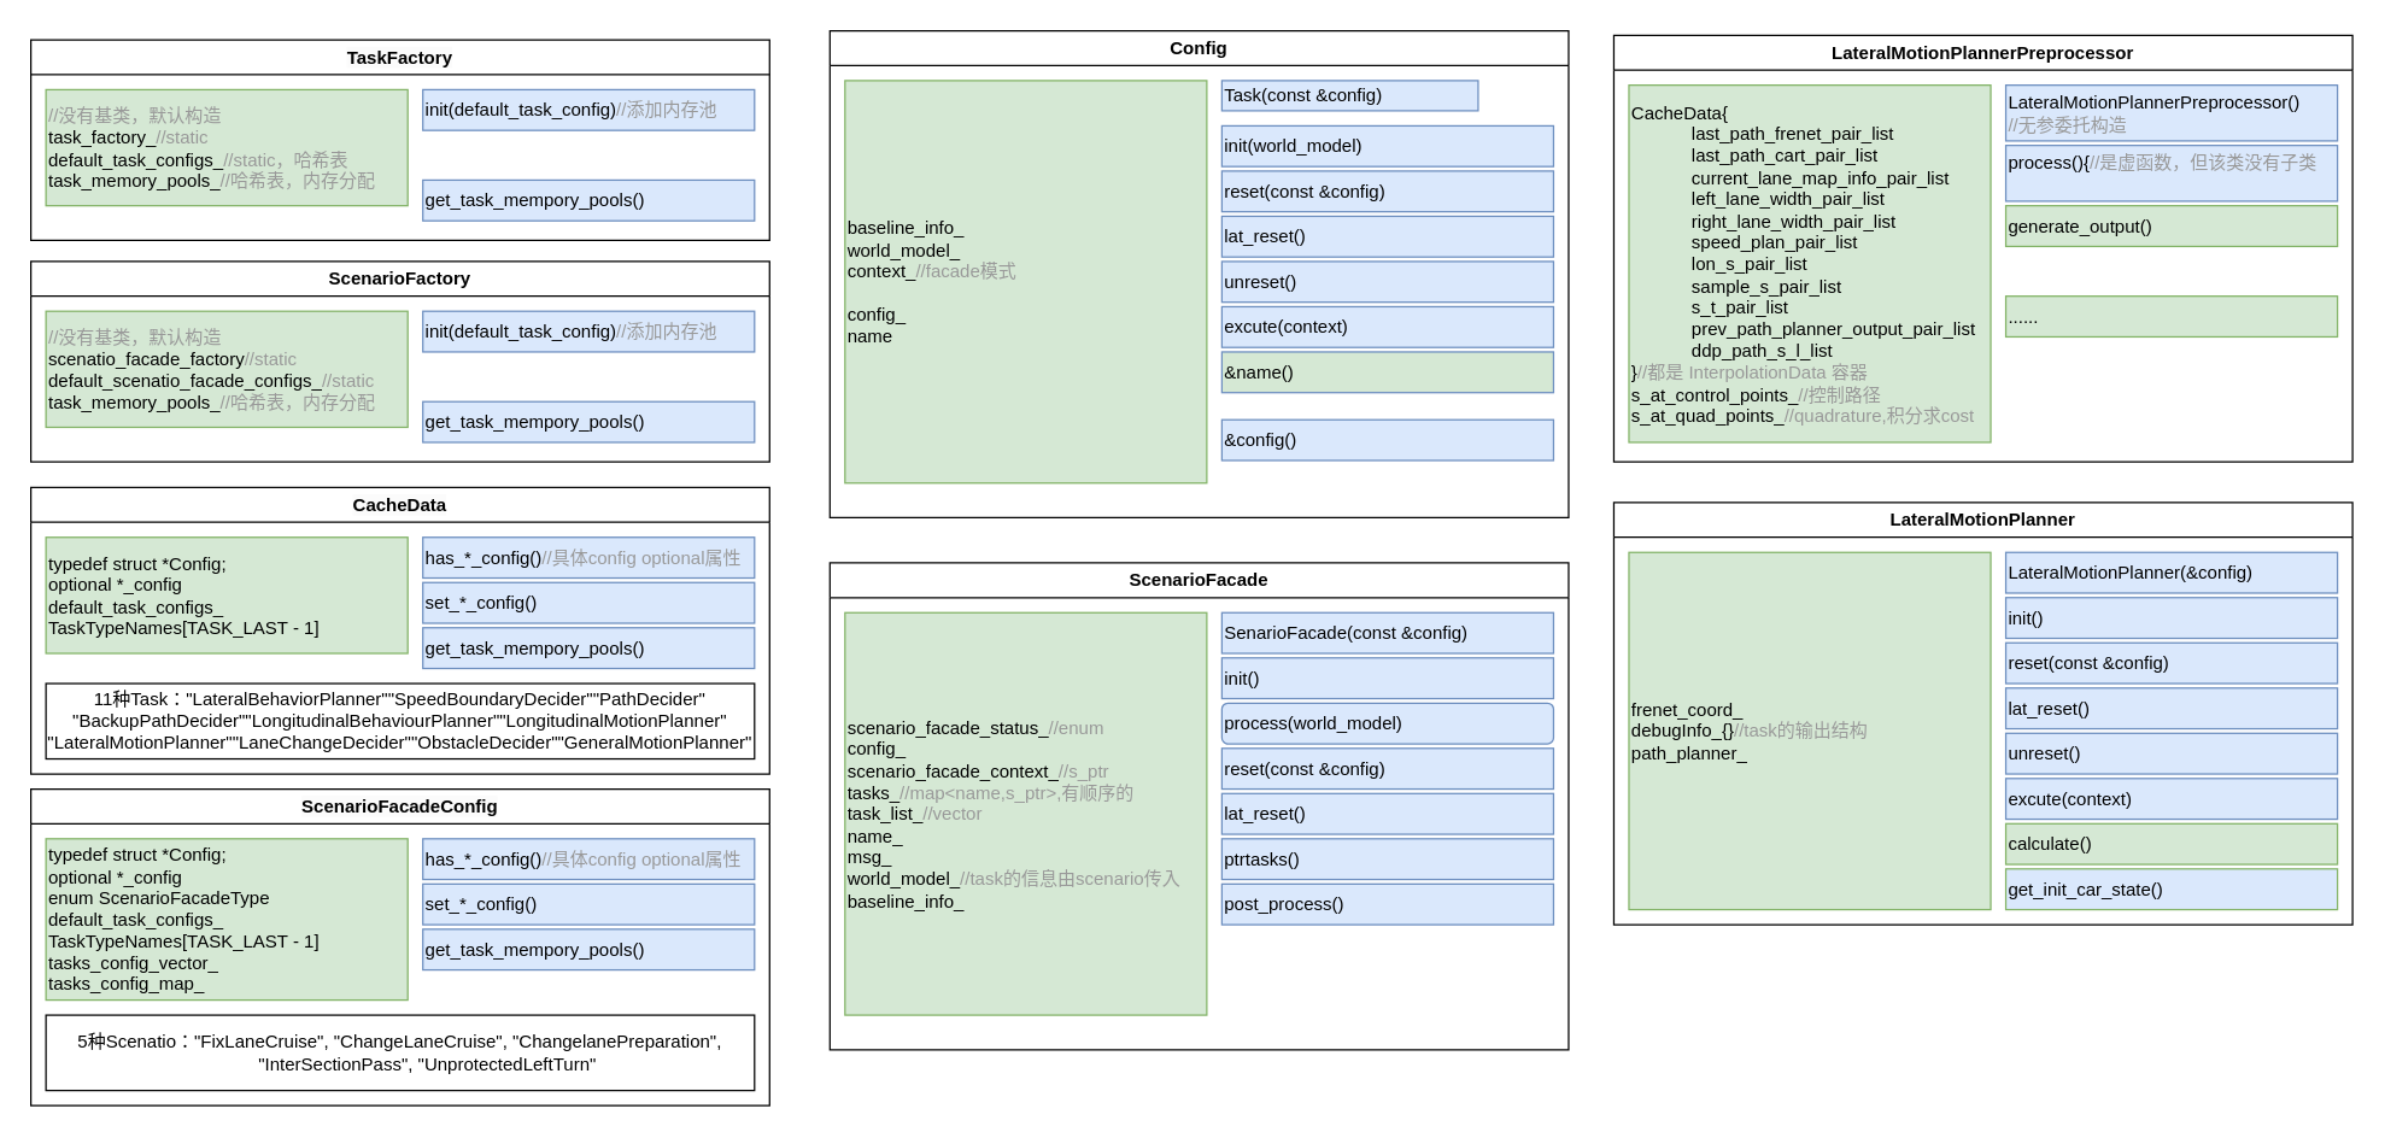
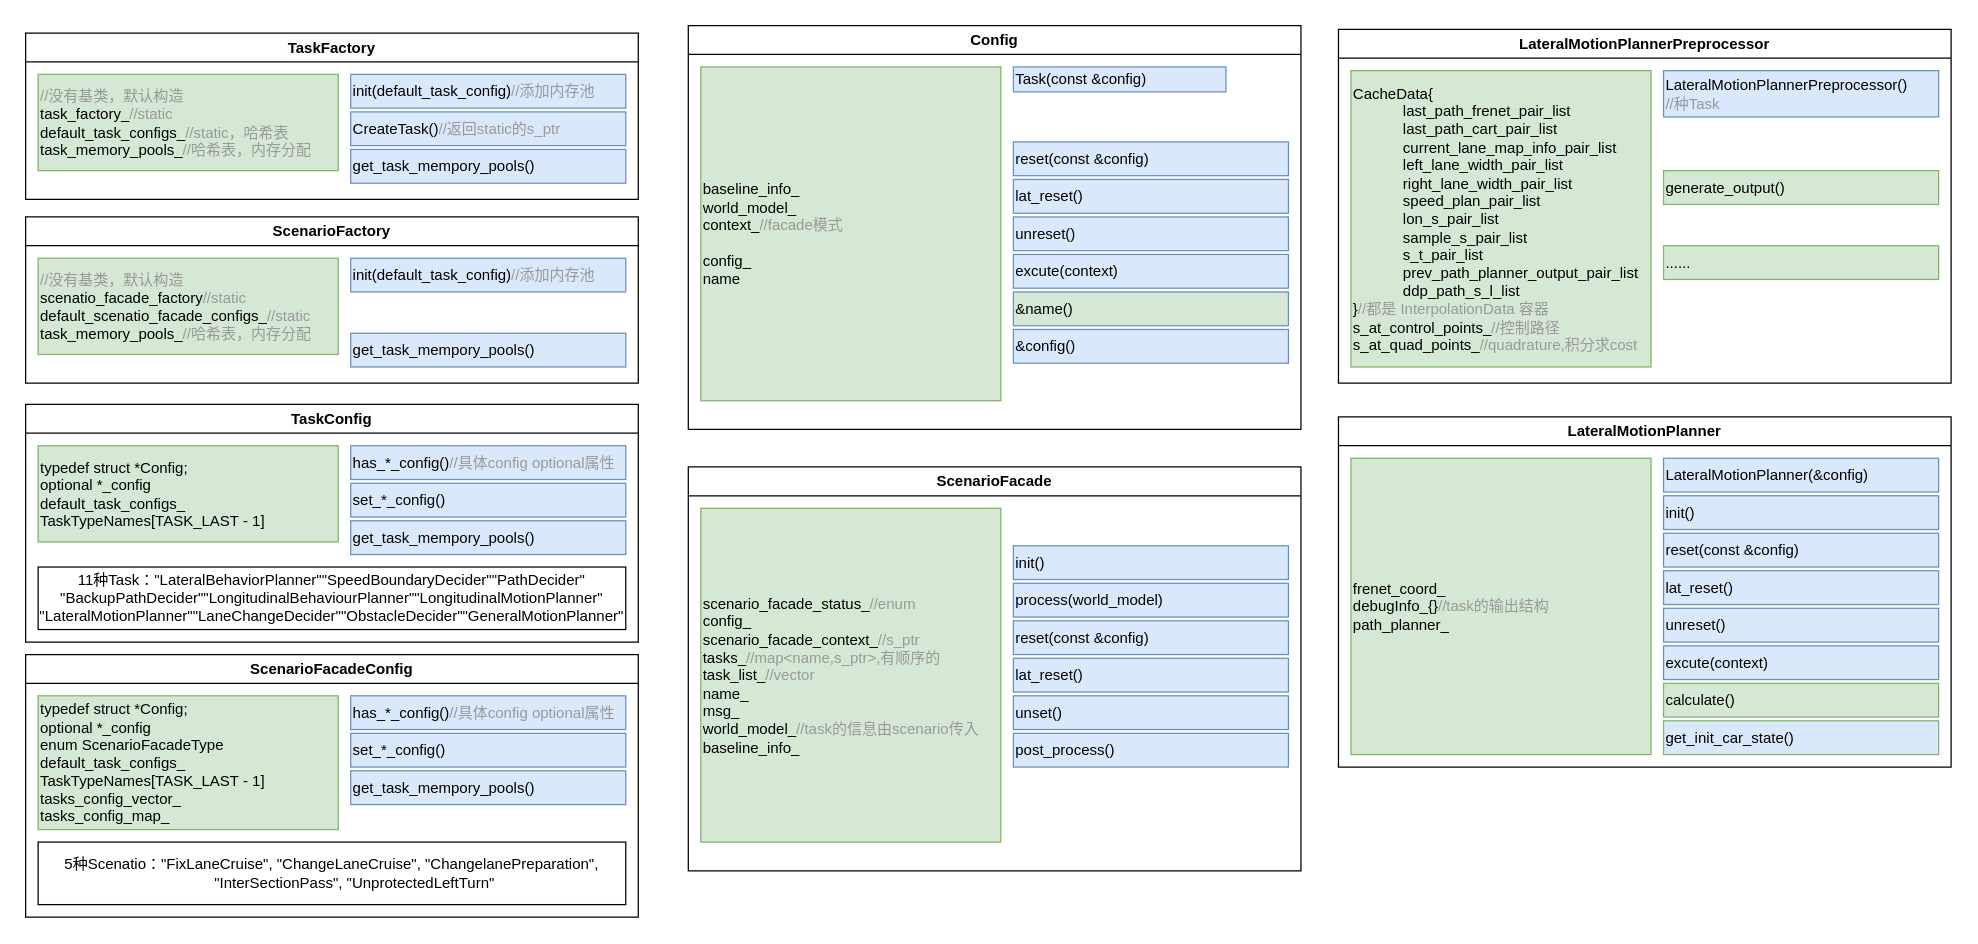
- <mxCell id="3" value="LateralMotionPlannerPreprocessor()&lt;br&gt;&lt;font color=&quot;#999999&quot;&gt;//无参委托构造&lt;/font&gt;" style="whiteSpace=wrap;html=1;fillColor=#dae8fc;strokeColor=#6c8ebf;align=left;swimlaneFillColor=default;" parent="2" vertex="1"><mxGeometry x="260" y="33" width="220" height="37" as="geometry" /></mxCell>
+ <mxCell id="3" value="LateralMotionPlannerPreprocessor()&lt;br&gt;&lt;font color=&quot;#999999&quot;&gt;//种Task&lt;/font&gt;" style="whiteSpace=wrap;html=1;fillColor=#dae8fc;strokeColor=#6c8ebf;align=left;swimlaneFillColor=default;" parent="2" vertex="1"><mxGeometry x="260" y="33" width="220" height="37" as="geometry" /></mxCell>
- <mxCell id="11" value="init(world_model)" style="whiteSpace=wrap;html=1;fillColor=#dae8fc;strokeColor=#6c8ebf;align=left;swimlaneFillColor=default;" parent="8" vertex="1"><mxGeometry x="260" y="63" width="220" height="27" as="geometry" /></mxCell>
+ <mxCell id="25" value="CreateTask()&lt;font color=&quot;#999999&quot;&gt;//返回static的s_ptr&lt;/font&gt;" style="whiteSpace=wrap;html=1;fillColor=#dae8fc;strokeColor=#6c8ebf;align=left;swimlaneFillColor=default;" parent="22" vertex="1"><mxGeometry x="260" y="63" width="220" height="27" as="geometry" /></mxCell>
- <mxCell id="5" value="process(){&lt;font color=&quot;#999999&quot;&gt;//是虚函数，但该类没有子类&lt;br&gt;&lt;br&gt;&lt;/font&gt;" style="whiteSpace=wrap;html=1;fillColor=#dae8fc;strokeColor=#6c8ebf;align=left;swimlaneFillColor=default;" parent="2" vertex="1"><mxGeometry x="260" y="73" width="220" height="37" as="geometry" /></mxCell>
- <mxCell id="17" value="&amp;amp;config()" style="whiteSpace=wrap;html=1;fillColor=#dae8fc;strokeColor=#6c8ebf;align=left;swimlaneFillColor=default;" parent="8" vertex="1"><mxGeometry x="260" y="258" width="220" height="27" as="geometry" /></mxCell>
+ <mxCell id="17" value="&amp;amp;config()" style="whiteSpace=wrap;html=1;fillColor=#dae8fc;strokeColor=#6c8ebf;align=left;swimlaneFillColor=default;" parent="8" vertex="1"><mxGeometry x="260" y="243" width="220" height="27" as="geometry" /></mxCell>
- <mxCell id="36" value="&lt;span style=&quot;color: rgb(0, 0, 0); font-family: Helvetica; font-size: 12px; font-style: normal; font-variant-ligatures: normal; font-variant-caps: normal; font-weight: 700; letter-spacing: normal; orphans: 2; text-align: center; text-indent: 0px; text-transform: none; widows: 2; word-spacing: 0px; -webkit-text-stroke-width: 0px; background-color: rgb(251, 251, 251); text-decoration-thickness: initial; text-decoration-style: initial; text-decoration-color: initial; float: none; display: inline !important;&quot;&gt;CacheData&lt;/span&gt;" style="swimlane;whiteSpace=wrap;html=1;swimlaneFillColor=default;" parent="1" vertex="1"><mxGeometry x="20" y="323" width="490" height="190" as="geometry"><mxRectangle x="580" y="290" width="140" height="30" as="alternateBounds" /></mxGeometry></mxCell>
+ <mxCell id="36" value="&lt;span style=&quot;color: rgb(0, 0, 0); font-family: Helvetica; font-size: 12px; font-style: normal; font-variant-ligatures: normal; font-variant-caps: normal; font-weight: 700; letter-spacing: normal; orphans: 2; text-align: center; text-indent: 0px; text-transform: none; widows: 2; word-spacing: 0px; -webkit-text-stroke-width: 0px; background-color: rgb(251, 251, 251); text-decoration-thickness: initial; text-decoration-style: initial; text-decoration-color: initial; float: none; display: inline !important;&quot;&gt;TaskConfig&lt;/span&gt;" style="swimlane;whiteSpace=wrap;html=1;swimlaneFillColor=default;" parent="1" vertex="1"><mxGeometry x="20" y="323" width="490" height="190" as="geometry"><mxRectangle x="580" y="290" width="140" height="30" as="alternateBounds" /></mxGeometry></mxCell>
- <mxCell id="28" value="SenarioFacade(const &amp;amp;config)" style="whiteSpace=wrap;html=1;fillColor=#dae8fc;strokeColor=#6c8ebf;align=left;swimlaneFillColor=default;" parent="27" vertex="1"><mxGeometry x="260" y="33" width="220" height="27" as="geometry" /></mxCell>
- <mxCell id="31" value="process(world_model)" style="whiteSpace=wrap;html=1;fillColor=#dae8fc;strokeColor=#6c8ebf;align=left;swimlaneFillColor=default;rounded=1;" parent="27" vertex="1"><mxGeometry x="260" y="93" width="220" height="27" as="geometry" /></mxCell>
+ <mxCell id="31" value="process(world_model)" style="whiteSpace=wrap;html=1;fillColor=#dae8fc;strokeColor=#6c8ebf;align=left;swimlaneFillColor=default;" parent="27" vertex="1"><mxGeometry x="260" y="93" width="220" height="27" as="geometry" /></mxCell>
- <mxCell id="34" value="ptrtasks()" style="whiteSpace=wrap;html=1;fillColor=#dae8fc;strokeColor=#6c8ebf;align=left;swimlaneFillColor=default;" parent="27" vertex="1"><mxGeometry x="260" y="183" width="220" height="27" as="geometry" /></mxCell>
+ <mxCell id="34" value="unset()" style="whiteSpace=wrap;html=1;fillColor=#dae8fc;strokeColor=#6c8ebf;align=left;swimlaneFillColor=default;" parent="27" vertex="1"><mxGeometry x="260" y="183" width="220" height="27" as="geometry" /></mxCell>
